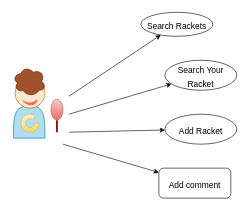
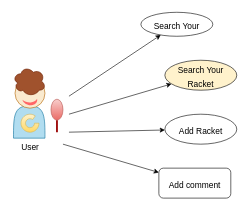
- <mxCell id="14" value="&lt;span style=&quot;font-size: 14px&quot;&gt;Search Rackets&lt;/span&gt;" style="ellipse;whiteSpace=wrap;html=1;fontSize=20;" parent="1" vertex="1"><mxGeometry x="234" y="20" width="120" height="40" as="geometry" /></mxCell>
+ <mxCell id="14" value="&lt;span style=&quot;font-size: 14px&quot;&gt;Search Your&lt;/span&gt;" style="ellipse;whiteSpace=wrap;html=1;fontSize=20;" parent="1" vertex="1"><mxGeometry x="234" y="20" width="120" height="40" as="geometry" /></mxCell>
- <mxCell id="10" value="&lt;span style=&quot;font-size: 14px&quot;&gt;Search Your Racket&lt;/span&gt;" style="ellipse;whiteSpace=wrap;html=1;fontSize=20;" parent="1" vertex="1"><mxGeometry x="274" y="100" width="120" height="50" as="geometry" /></mxCell>
+ <mxCell id="10" value="&lt;span style=&quot;font-size: 14px&quot;&gt;Search Your Racket&lt;/span&gt;" style="ellipse;whiteSpace=wrap;html=1;fontSize=20;fillColor=#fff2cc;" parent="1" vertex="1"><mxGeometry x="274" y="100" width="120" height="50" as="geometry" /></mxCell>
+ <mxCell id="15" value="User" style="text;html=1;align=center;verticalAlign=middle;resizable=0;points=[];autosize=1;strokeColor=none;fillColor=none;fontSize=14;" parent="1" vertex="1"><mxGeometry x="24.04" y="235" width="50" height="20" as="geometry" /></mxCell>
